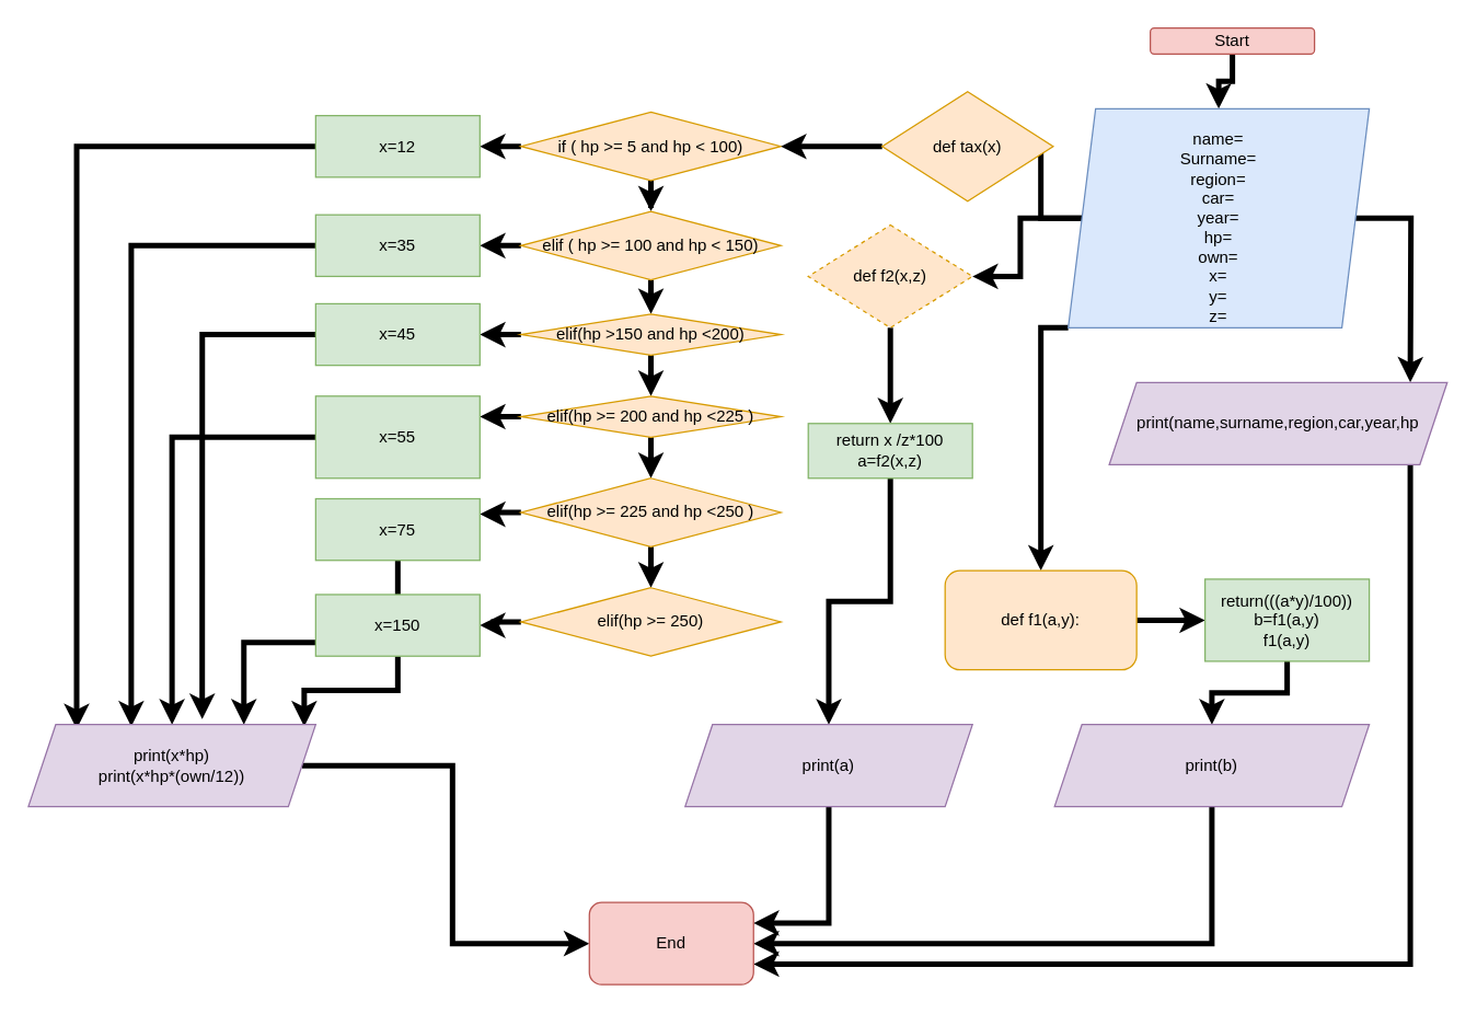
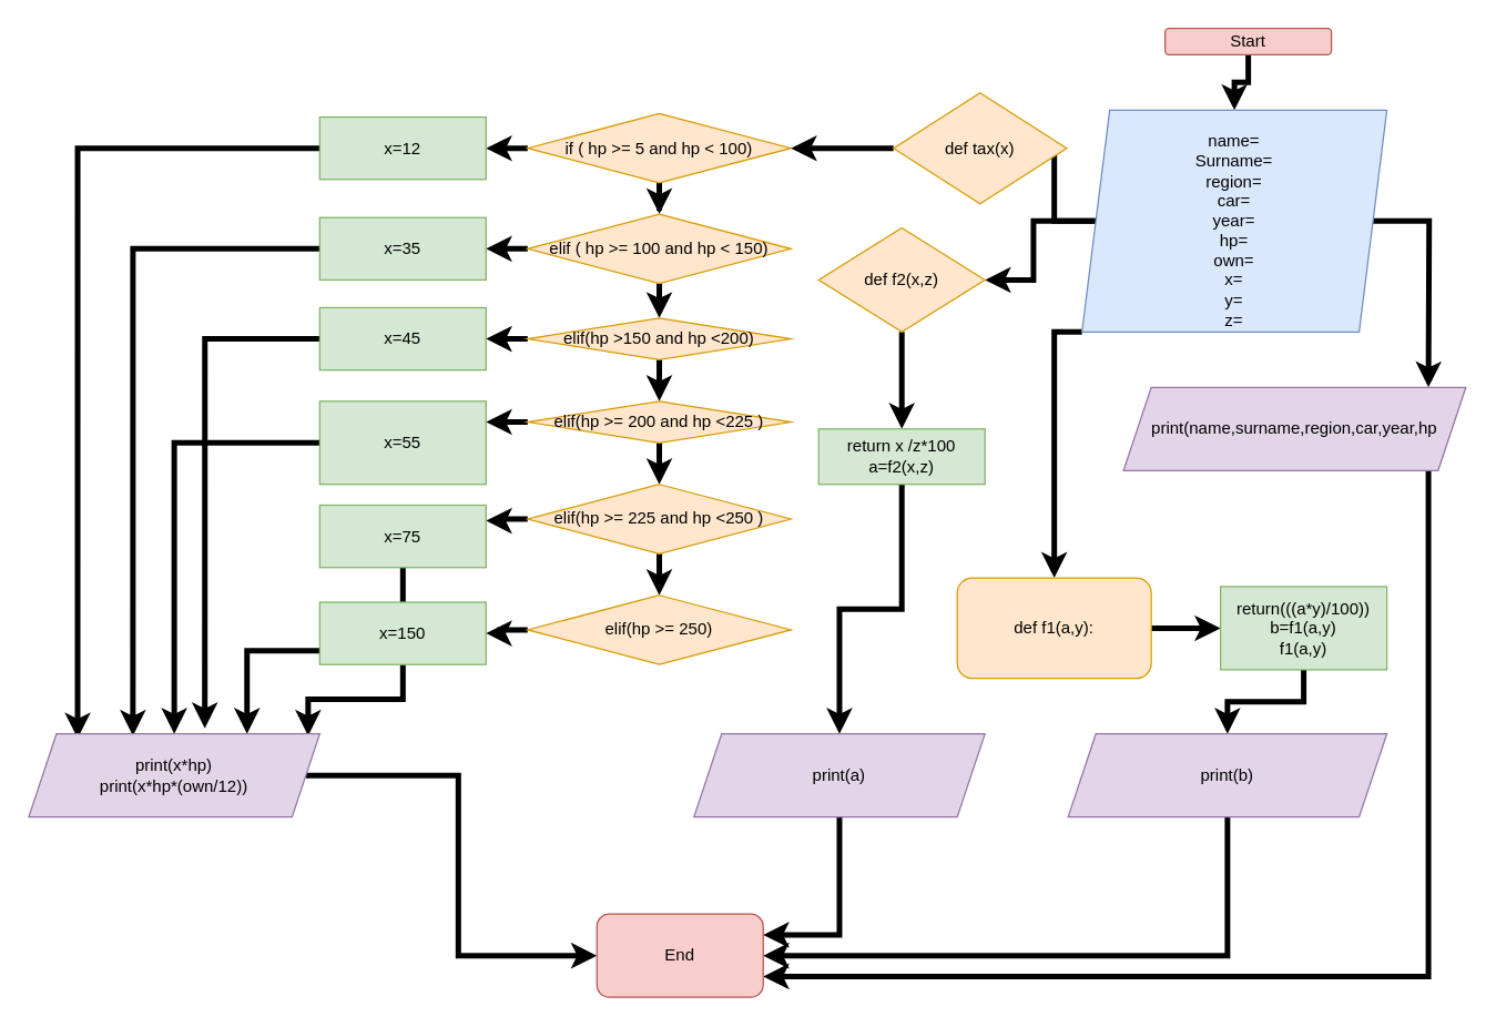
- <mxCell id="45" value="&lt;div&gt;def f2(x,z)&lt;/div&gt;" style="rhombus;whiteSpace=wrap;html=1;fillColor=#ffe6cc;strokeColor=#d79b00;dashed=1;" vertex="1" parent="1"><mxGeometry x="590" y="164" width="120" height="75" as="geometry" /></mxCell>
+ <mxCell id="45" value="&lt;div&gt;def f2(x,z)&lt;/div&gt;" style="rhombus;whiteSpace=wrap;html=1;fillColor=#ffe6cc;strokeColor=#d79b00;" vertex="1" parent="1"><mxGeometry x="590" y="164" width="120" height="75" as="geometry" /></mxCell>
